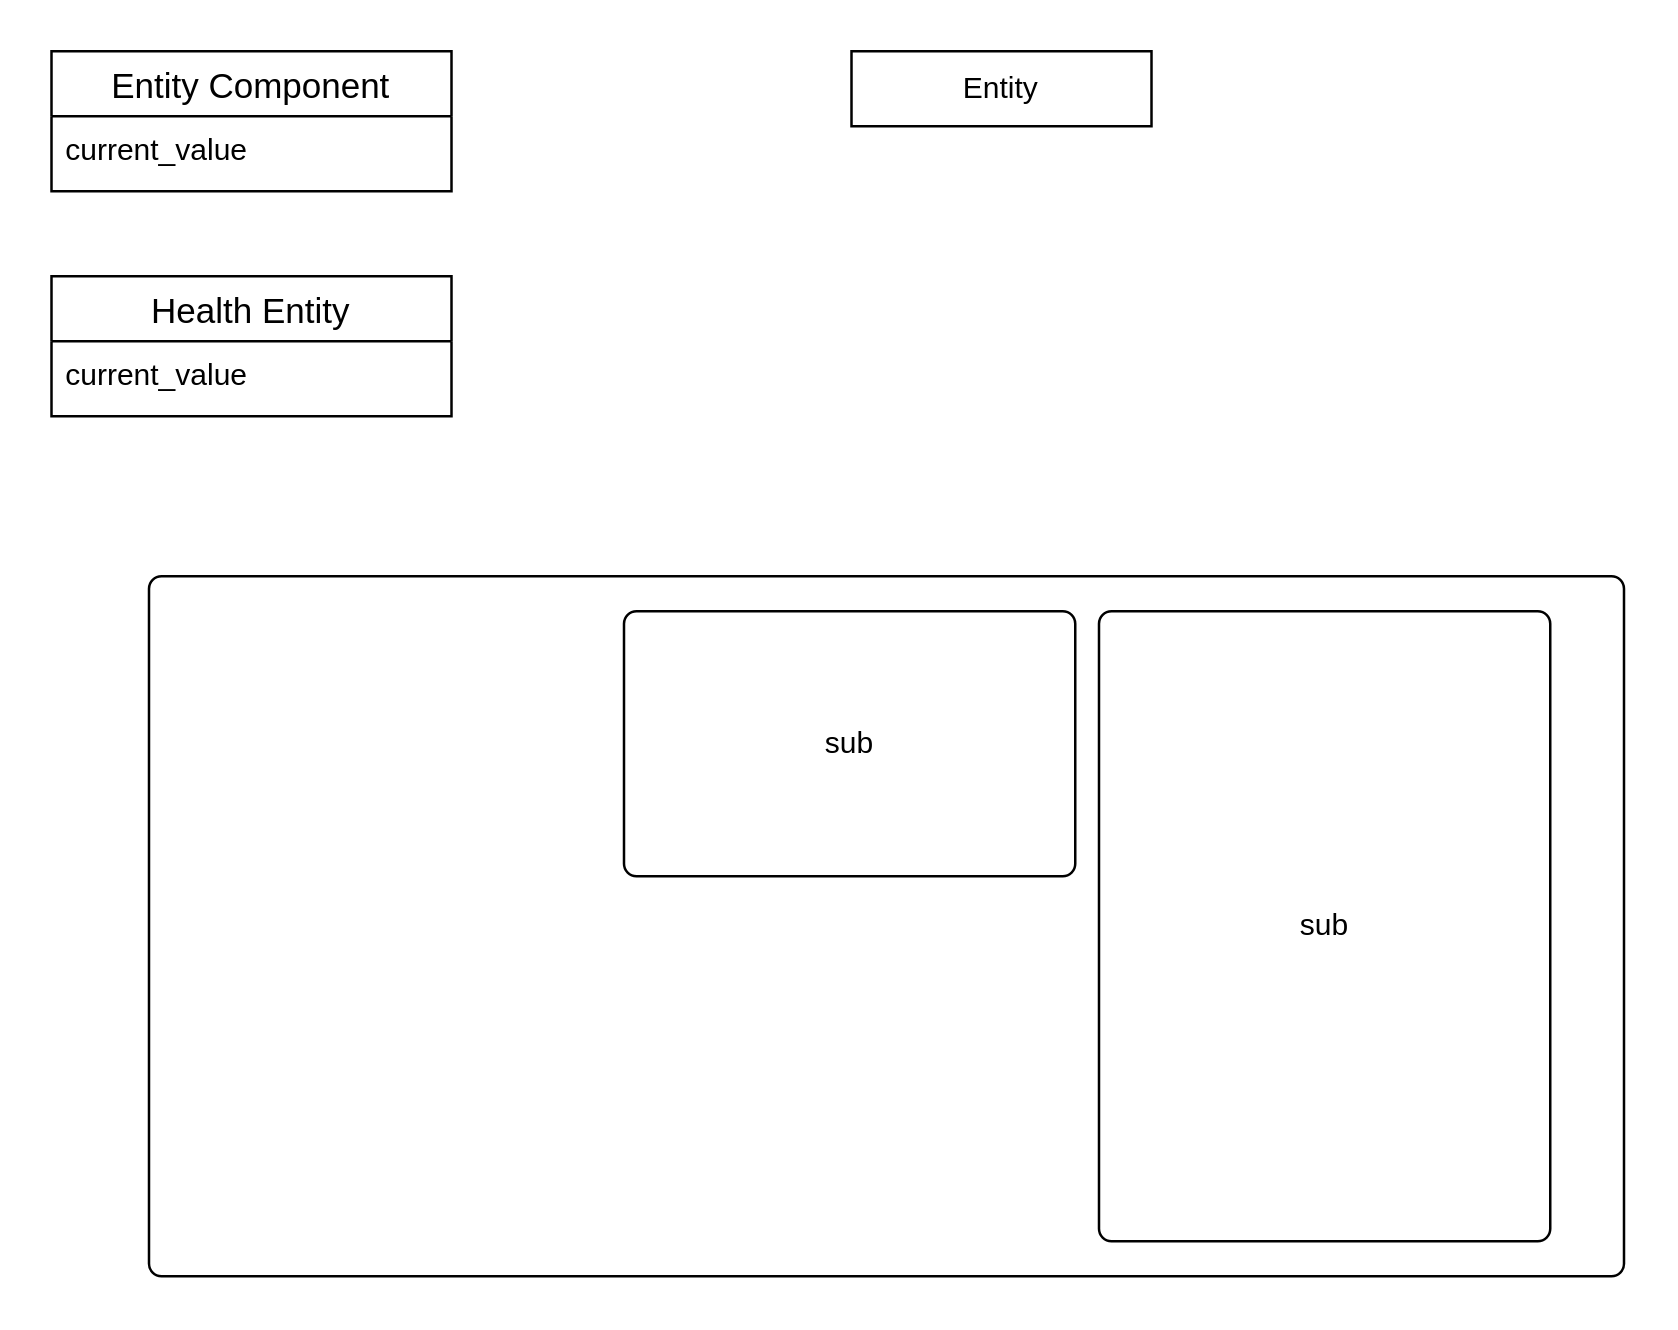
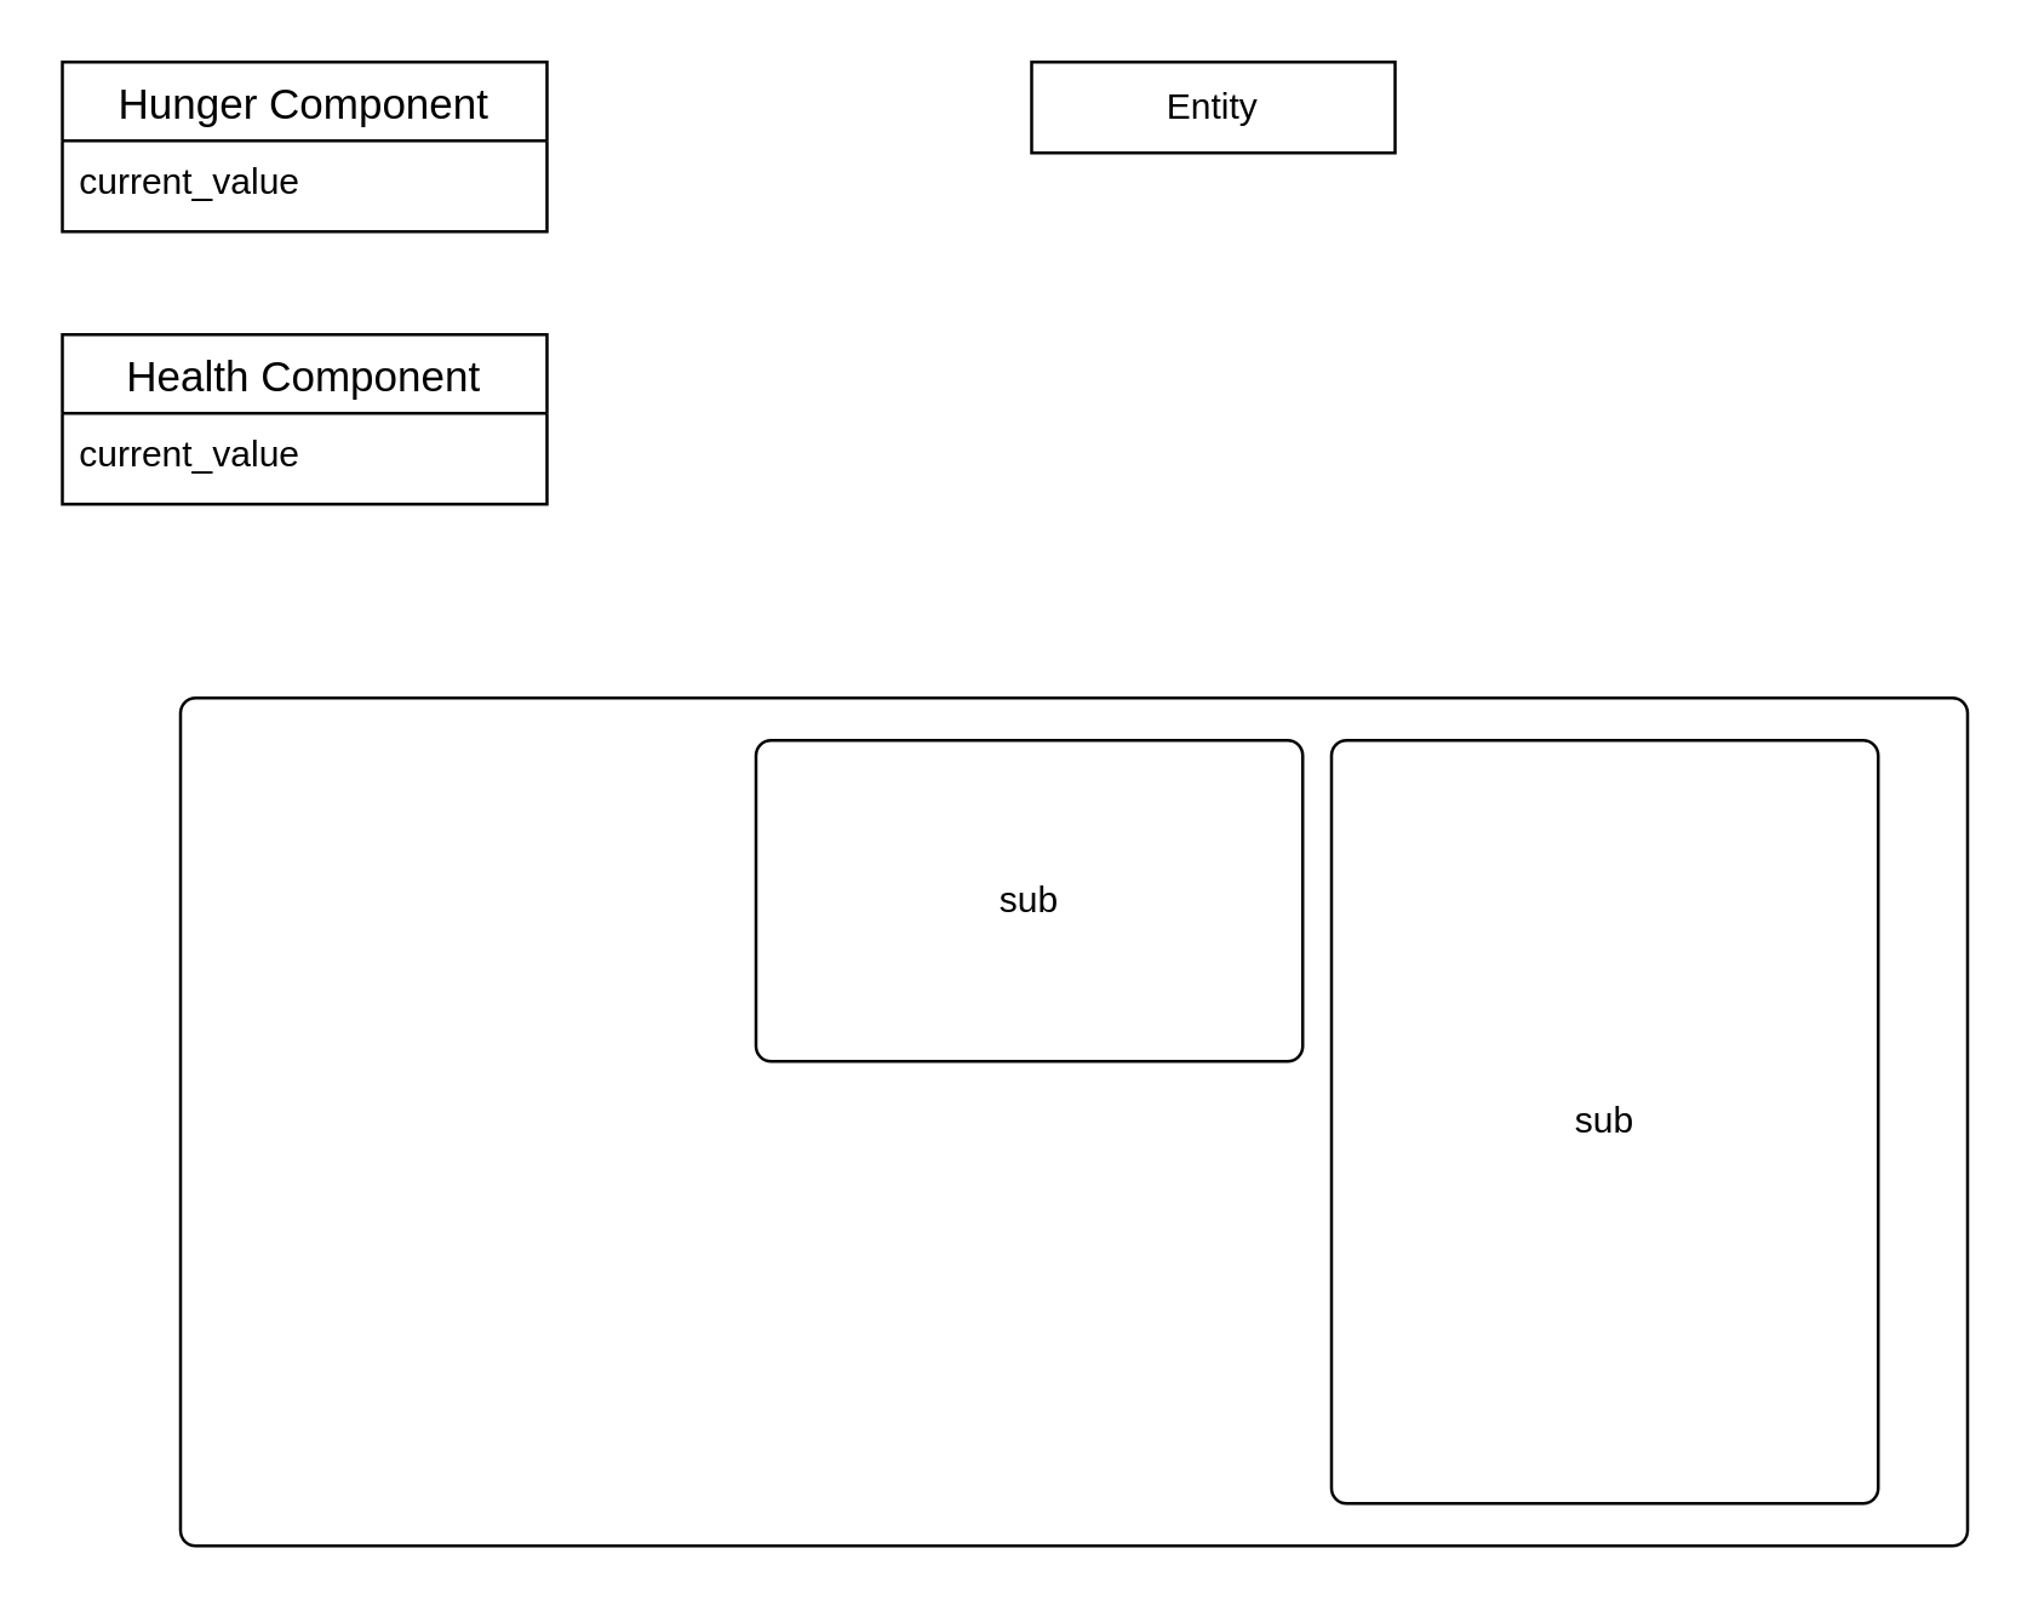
- <mxCell id="2" value="Entity Component" style="swimlane;fontStyle=0;childLayout=stackLayout;horizontal=1;startSize=26;horizontalStack=0;resizeParent=1;resizeParentMax=0;resizeLast=0;collapsible=1;marginBottom=0;align=center;fontSize=14;" vertex="1" parent="1"><mxGeometry x="20" y="20" width="160" height="56" as="geometry" /></mxCell>
+ <mxCell id="2" value="Hunger Component" style="swimlane;fontStyle=0;childLayout=stackLayout;horizontal=1;startSize=26;horizontalStack=0;resizeParent=1;resizeParentMax=0;resizeLast=0;collapsible=1;marginBottom=0;align=center;fontSize=14;" vertex="1" parent="1"><mxGeometry x="20" y="20" width="160" height="56" as="geometry" /></mxCell>
- <mxCell id="4" value="Health Entity" style="swimlane;fontStyle=0;childLayout=stackLayout;horizontal=1;startSize=26;horizontalStack=0;resizeParent=1;resizeParentMax=0;resizeLast=0;collapsible=1;marginBottom=0;align=center;fontSize=14;" vertex="1" parent="1"><mxGeometry x="20" y="110" width="160" height="56" as="geometry" /></mxCell>
+ <mxCell id="4" value="Health Component" style="swimlane;fontStyle=0;childLayout=stackLayout;horizontal=1;startSize=26;horizontalStack=0;resizeParent=1;resizeParentMax=0;resizeLast=0;collapsible=1;marginBottom=0;align=center;fontSize=14;" vertex="1" parent="1"><mxGeometry x="20" y="110" width="160" height="56" as="geometry" /></mxCell>
